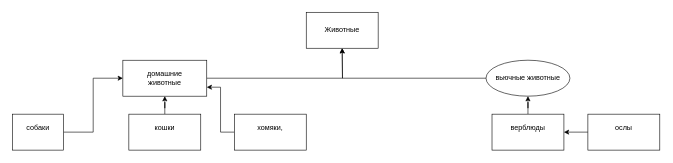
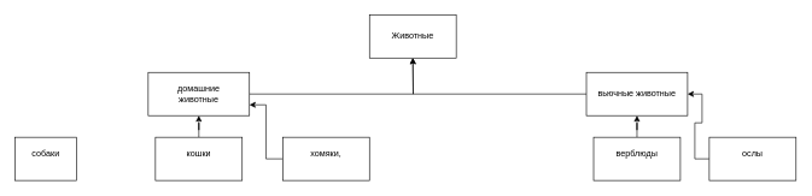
- <mxCell id="7" style="edgeStyle=orthogonalEdgeStyle;rounded=0;orthogonalLoop=1;jettySize=auto;html=1;entryX=0;entryY=0.5;entryDx=0;entryDy=0;" edge="1" parent="1" source="8" target="4"><mxGeometry relative="1" as="geometry" /></mxCell>
- <mxCell id="6" value="вьючные животные" style="ellipse;whiteSpace=wrap;html=1;" vertex="1" parent="1"><mxGeometry x="810" y="100" width="140" height="60" as="geometry" /></mxCell>
+ <mxCell id="6" value="вьючные животные" style="rounded=0;whiteSpace=wrap;html=1;" vertex="1" parent="1"><mxGeometry x="810" y="100" width="140" height="60" as="geometry" /></mxCell>
- <mxCell id="15" style="edgeStyle=orthogonalEdgeStyle;rounded=0;orthogonalLoop=1;jettySize=auto;html=1;" edge="1" parent="1" source="16" target="14"><mxGeometry relative="1" as="geometry" /></mxCell>
+ <mxCell id="15" style="edgeStyle=orthogonalEdgeStyle;rounded=0;orthogonalLoop=1;jettySize=auto;html=1;entryX=1;entryY=0.5;entryDx=0;entryDy=0;" edge="1" parent="1" source="16" target="6"><mxGeometry relative="1" as="geometry" /></mxCell>
